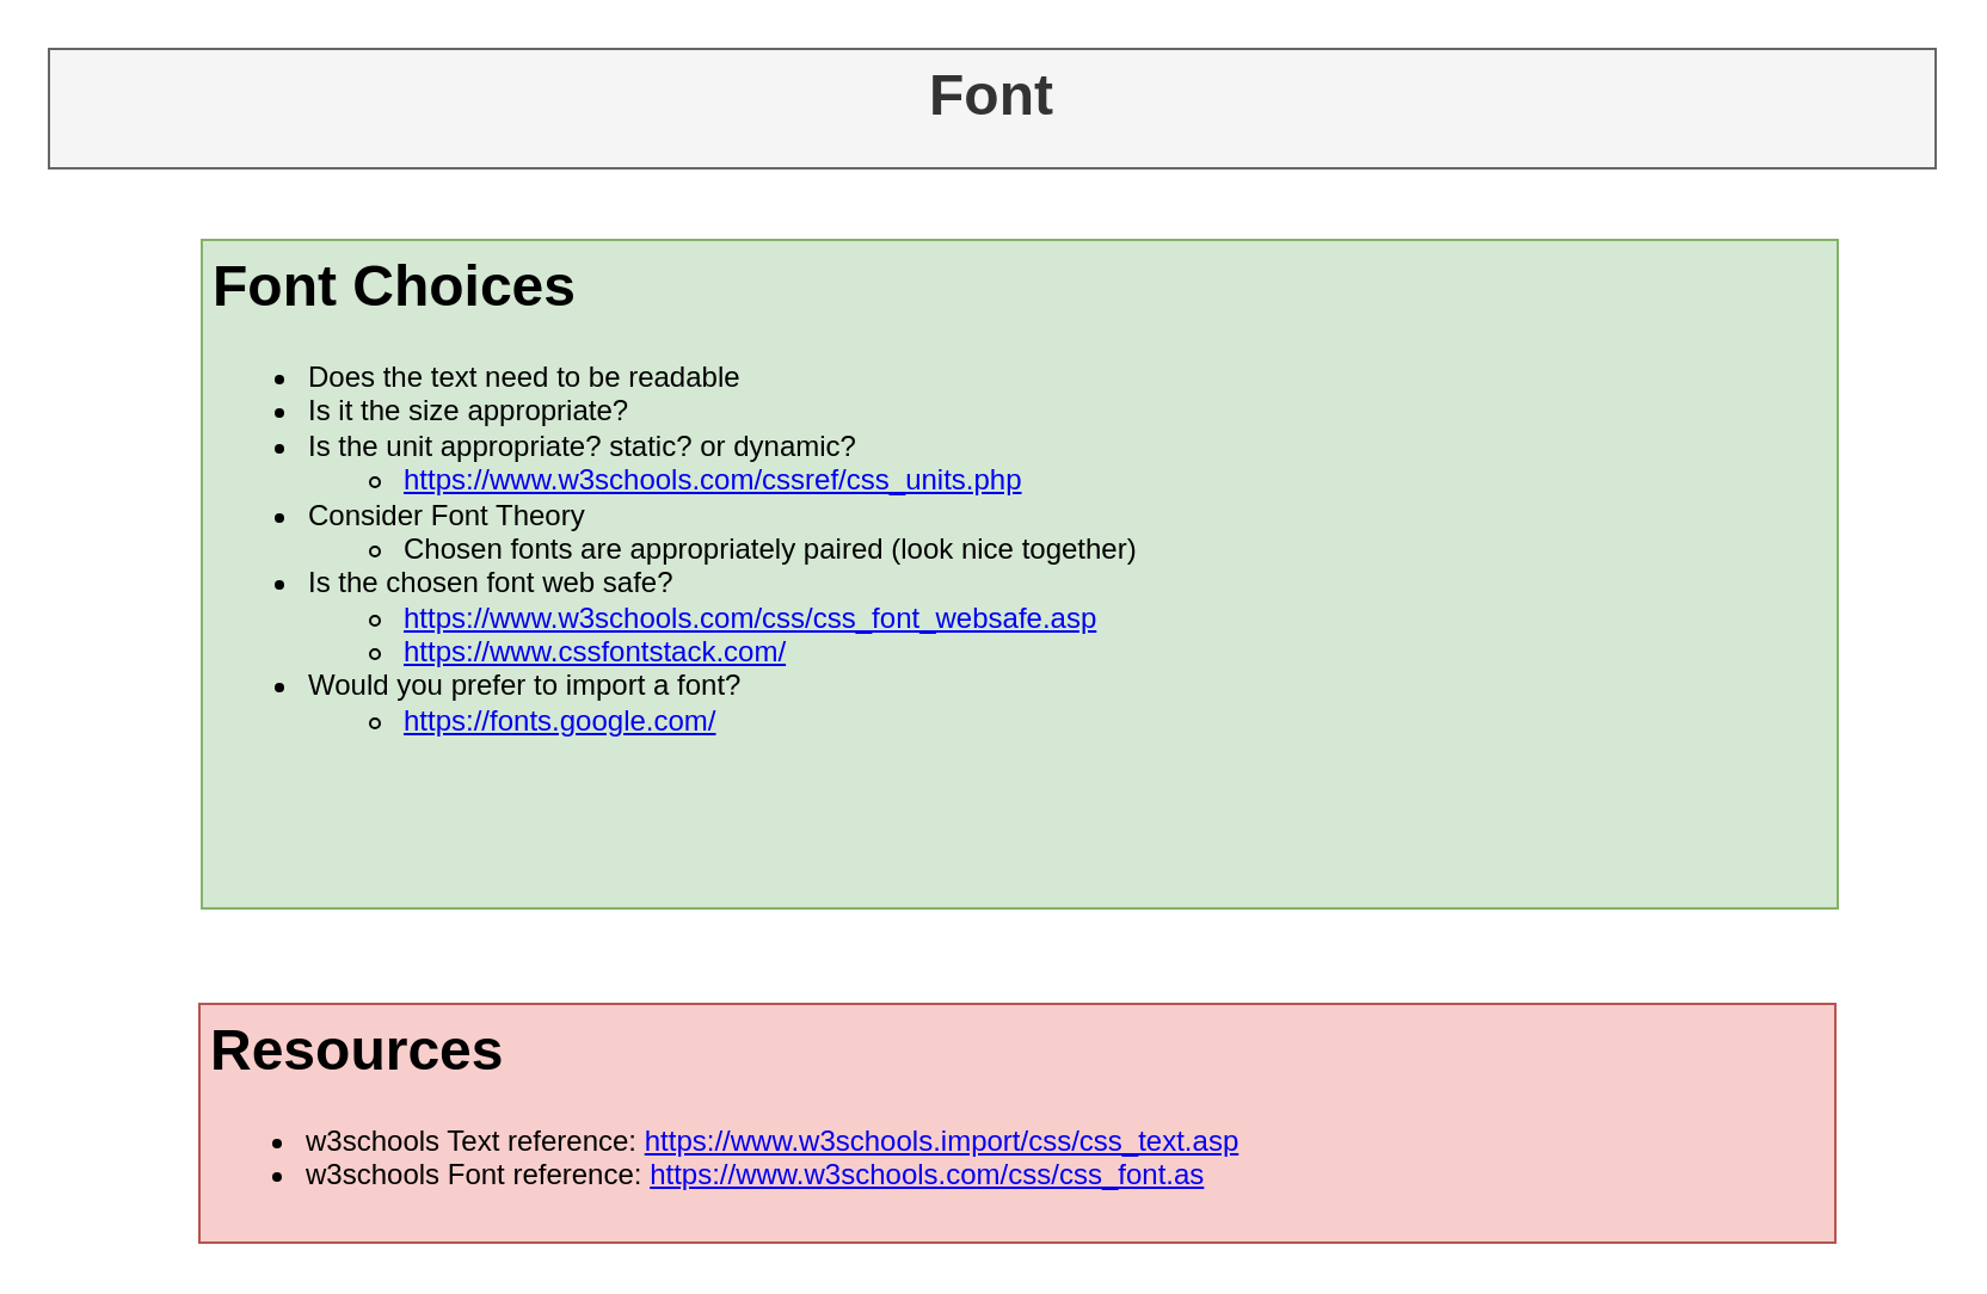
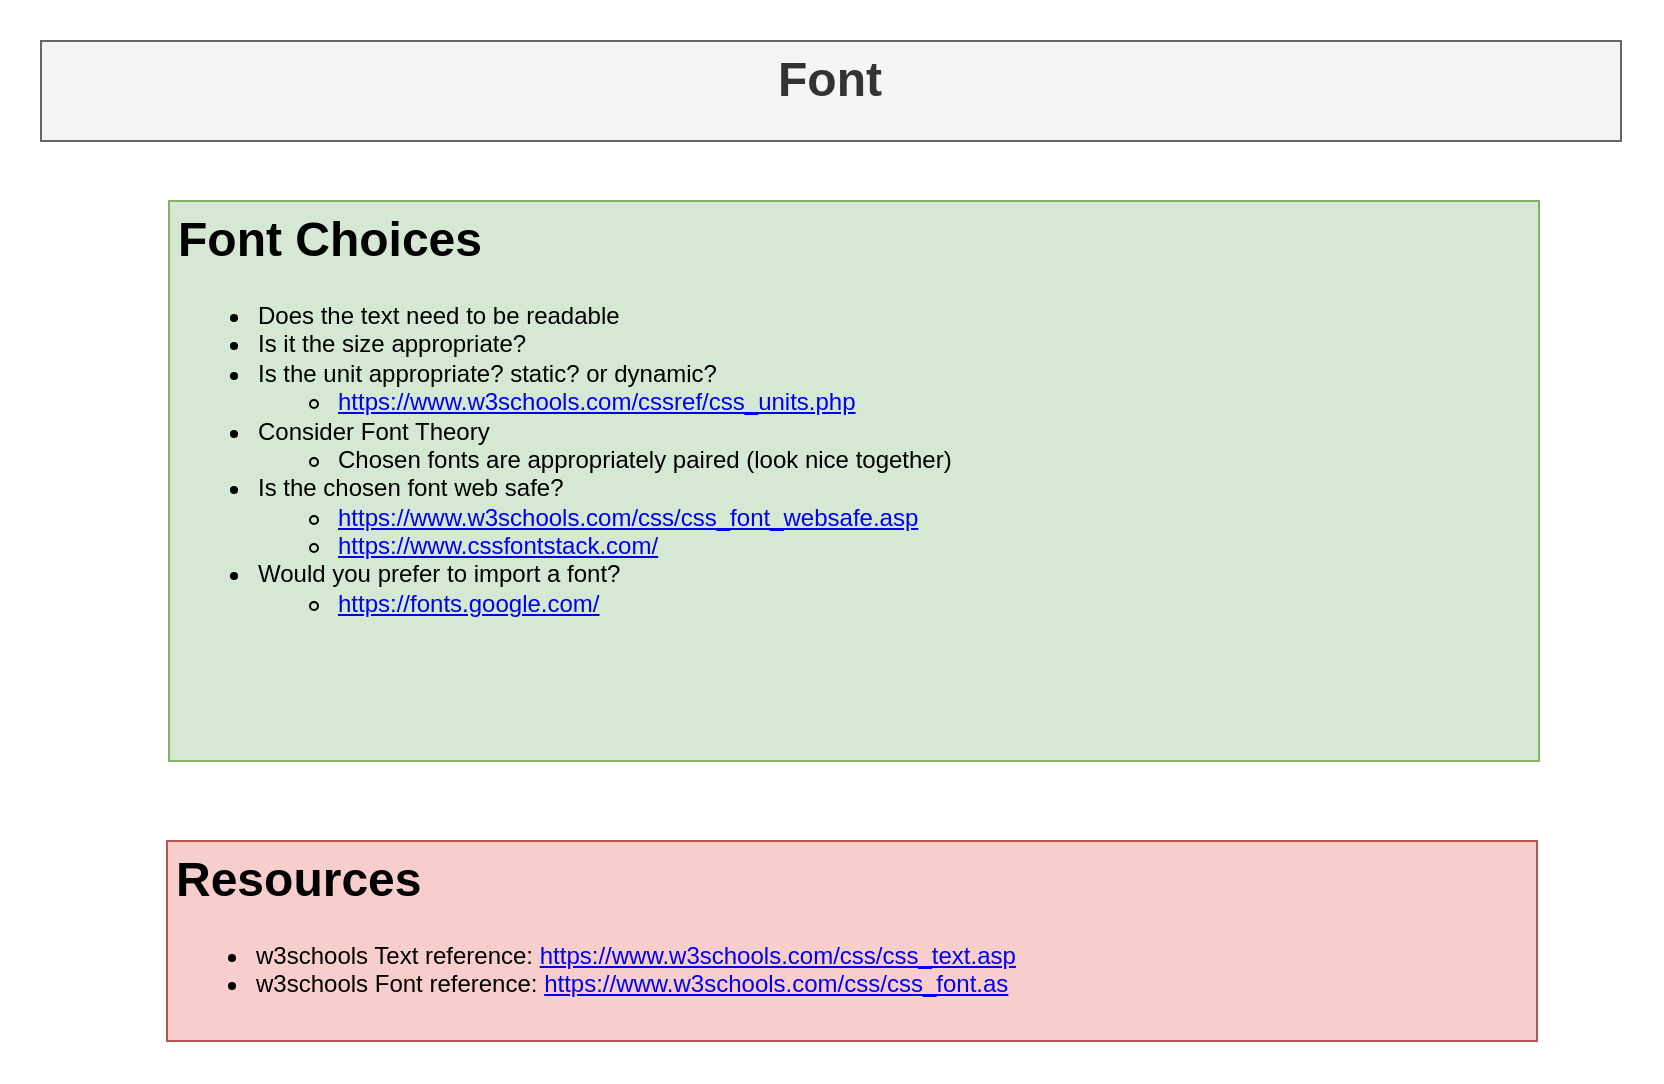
- <mxCell id="4" value="&lt;h1&gt;Resources&lt;/h1&gt;&lt;p&gt;&lt;/p&gt;&lt;ul&gt;&lt;li&gt;w3schools Text reference:&amp;nbsp;&lt;a href=&quot;https://www.w3schools.com/css/css_text.asp&quot;&gt;https://www.w3schools.import/css/css_text.asp&lt;/a&gt;&lt;/li&gt;&lt;li&gt;w3schools Font reference:&amp;nbsp;&lt;a href=&quot;https://color.adobe.com/create/color-wheel&quot;&gt;https://www.w3schools.com/css/css_font.as&lt;/a&gt;&lt;/li&gt;&lt;/ul&gt;&lt;p&gt;&lt;/p&gt;" style="text;html=1;strokeColor=#b85450;fillColor=#f8cecc;spacing=5;spacingTop=-20;whiteSpace=wrap;overflow=hidden;rounded=0;movable=0;resizable=0;rotatable=0;deletable=0;editable=0;connectable=0;" parent="1" vertex="1"><mxGeometry x="83" y="420" width="685" height="100" as="geometry" /></mxCell>
+ <mxCell id="4" value="&lt;h1&gt;Resources&lt;/h1&gt;&lt;p&gt;&lt;/p&gt;&lt;ul&gt;&lt;li&gt;w3schools Text reference:&amp;nbsp;&lt;a href=&quot;https://www.w3schools.com/css/css_text.asp&quot;&gt;https://www.w3schools.com/css/css_text.asp&lt;/a&gt;&lt;/li&gt;&lt;li&gt;w3schools Font reference:&amp;nbsp;&lt;a href=&quot;https://color.adobe.com/create/color-wheel&quot;&gt;https://www.w3schools.com/css/css_font.as&lt;/a&gt;&lt;/li&gt;&lt;/ul&gt;&lt;p&gt;&lt;/p&gt;" style="text;html=1;strokeColor=#b85450;fillColor=#f8cecc;spacing=5;spacingTop=-20;whiteSpace=wrap;overflow=hidden;rounded=0;movable=0;resizable=0;rotatable=0;deletable=0;editable=0;connectable=0;" parent="1" vertex="1"><mxGeometry x="83" y="420" width="685" height="100" as="geometry" /></mxCell>
